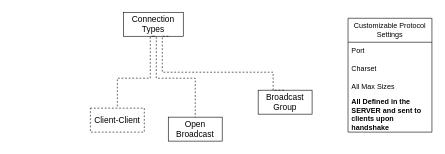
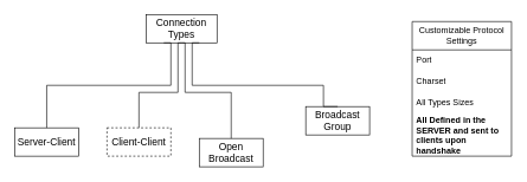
+ <mxCell id="2" style="edgeStyle=orthogonalEdgeStyle;rounded=0;orthogonalLoop=1;jettySize=auto;html=1;exitX=0.25;exitY=1;exitDx=0;exitDy=0;entryX=0.5;entryY=0;entryDx=0;entryDy=0;endArrow=none;endFill=0;" parent="1" source="6" target="7" edge="1"><mxGeometry relative="1" as="geometry"><Array as="points"><mxPoint x="240" y="60" /><mxPoint x="240" y="120" /><mxPoint x="65" y="120" /></Array></mxGeometry></mxCell>
- <mxCell id="3" style="edgeStyle=orthogonalEdgeStyle;rounded=0;orthogonalLoop=1;jettySize=auto;html=1;exitX=0.75;exitY=1;exitDx=0;exitDy=0;entryX=0.5;entryY=0;entryDx=0;entryDy=0;endArrow=none;endFill=0;dashed=1;" parent="1" source="6" target="10" edge="1"><mxGeometry relative="1" as="geometry"><Array as="points"><mxPoint x="270" y="60" /><mxPoint x="270" y="120" /><mxPoint x="455" y="120" /></Array></mxGeometry></mxCell>
+ <mxCell id="3" style="edgeStyle=orthogonalEdgeStyle;rounded=0;orthogonalLoop=1;jettySize=auto;html=1;exitX=0.75;exitY=1;exitDx=0;exitDy=0;entryX=0.5;entryY=0;entryDx=0;entryDy=0;endArrow=none;endFill=0;" parent="1" source="6" target="10" edge="1"><mxGeometry relative="1" as="geometry"><Array as="points"><mxPoint x="270" y="60" /><mxPoint x="270" y="120" /><mxPoint x="455" y="120" /></Array></mxGeometry></mxCell>
- <mxCell id="4" style="edgeStyle=orthogonalEdgeStyle;rounded=0;orthogonalLoop=1;jettySize=auto;html=1;exitX=0.5;exitY=1;exitDx=0;exitDy=0;entryX=0.5;entryY=0;entryDx=0;entryDy=0;endArrow=none;endFill=0;dashed=1;" parent="1" source="6" target="8" edge="1"><mxGeometry relative="1" as="geometry"><Array as="points"><mxPoint x="250" y="60" /><mxPoint x="250" y="130" /><mxPoint x="195" y="130" /></Array></mxGeometry></mxCell>
+ <mxCell id="4" style="edgeStyle=orthogonalEdgeStyle;rounded=0;orthogonalLoop=1;jettySize=auto;html=1;exitX=0.5;exitY=1;exitDx=0;exitDy=0;entryX=0.5;entryY=0;entryDx=0;entryDy=0;endArrow=none;endFill=0;" parent="1" source="6" target="8" edge="1"><mxGeometry relative="1" as="geometry"><Array as="points"><mxPoint x="250" y="60" /><mxPoint x="250" y="130" /><mxPoint x="195" y="130" /></Array></mxGeometry></mxCell>
- <mxCell id="5" style="edgeStyle=orthogonalEdgeStyle;rounded=0;orthogonalLoop=1;jettySize=auto;html=1;exitX=0.5;exitY=1;exitDx=0;exitDy=0;entryX=0.5;entryY=0;entryDx=0;entryDy=0;endArrow=none;endFill=0;dashed=1;" parent="1" source="6" target="9" edge="1"><mxGeometry relative="1" as="geometry"><Array as="points"><mxPoint x="260" y="60" /><mxPoint x="260" y="130" /><mxPoint x="325" y="130" /></Array></mxGeometry></mxCell>
+ <mxCell id="5" style="edgeStyle=orthogonalEdgeStyle;rounded=0;orthogonalLoop=1;jettySize=auto;html=1;exitX=0.5;exitY=1;exitDx=0;exitDy=0;entryX=0.5;entryY=0;entryDx=0;entryDy=0;endArrow=none;endFill=0;" parent="1" source="6" target="9" edge="1"><mxGeometry relative="1" as="geometry"><Array as="points"><mxPoint x="260" y="60" /><mxPoint x="260" y="130" /><mxPoint x="325" y="130" /></Array></mxGeometry></mxCell>
- <mxCell id="14" value="All Max Sizes" style="text;strokeColor=none;fillColor=none;align=left;verticalAlign=middle;spacingLeft=4;spacingRight=4;overflow=hidden;points=[[0,0.5],[1,0.5]];portConstraint=eastwest;rotatable=0;whiteSpace=wrap;html=1;" parent="11" vertex="1"><mxGeometry y="100" width="140" height="30" as="geometry" /></mxCell>
+ <mxCell id="14" value="All Types Sizes" style="text;strokeColor=none;fillColor=none;align=left;verticalAlign=middle;spacingLeft=4;spacingRight=4;overflow=hidden;points=[[0,0.5],[1,0.5]];portConstraint=eastwest;rotatable=0;whiteSpace=wrap;html=1;" parent="11" vertex="1"><mxGeometry y="100" width="140" height="30" as="geometry" /></mxCell>
+ <mxCell id="7" value="&lt;font style=&quot;font-size: 14px;&quot;&gt;Server-Client&lt;/font&gt;" style="rounded=0;whiteSpace=wrap;html=1;strokeWidth=1;fillColor=none;fontColor=#000000;" parent="1" vertex="1"><mxGeometry x="20" y="180" width="90" height="40" as="geometry" /></mxCell>
